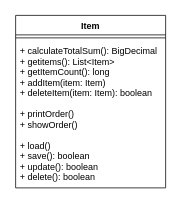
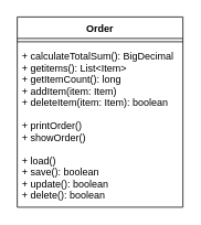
- <mxCell id="2" value="Item" style="swimlane;fontStyle=1;align=center;verticalAlign=top;childLayout=stackLayout;horizontal=1;startSize=26;horizontalStack=0;resizeParent=1;resizeParentMax=0;resizeLast=0;collapsible=1;marginBottom=0;" parent="1" vertex="1"><mxGeometry x="20" y="20" width="200" height="230" as="geometry" /></mxCell>
+ <mxCell id="2" value="Order" style="swimlane;fontStyle=1;align=center;verticalAlign=top;childLayout=stackLayout;horizontal=1;startSize=26;horizontalStack=0;resizeParent=1;resizeParentMax=0;resizeLast=0;collapsible=1;marginBottom=0;" parent="1" vertex="1"><mxGeometry x="20" y="20" width="200" height="230" as="geometry" /></mxCell>
